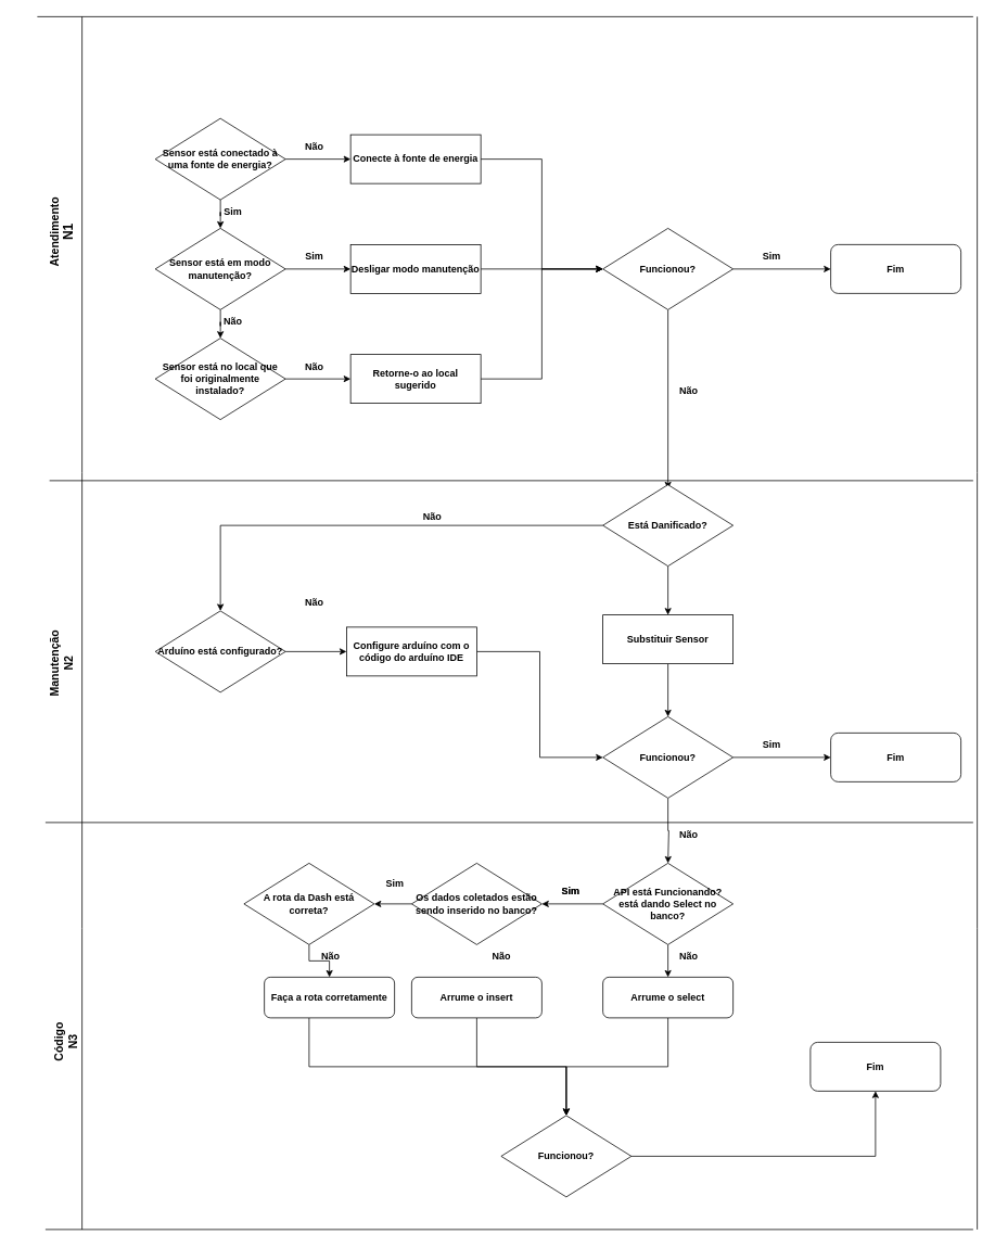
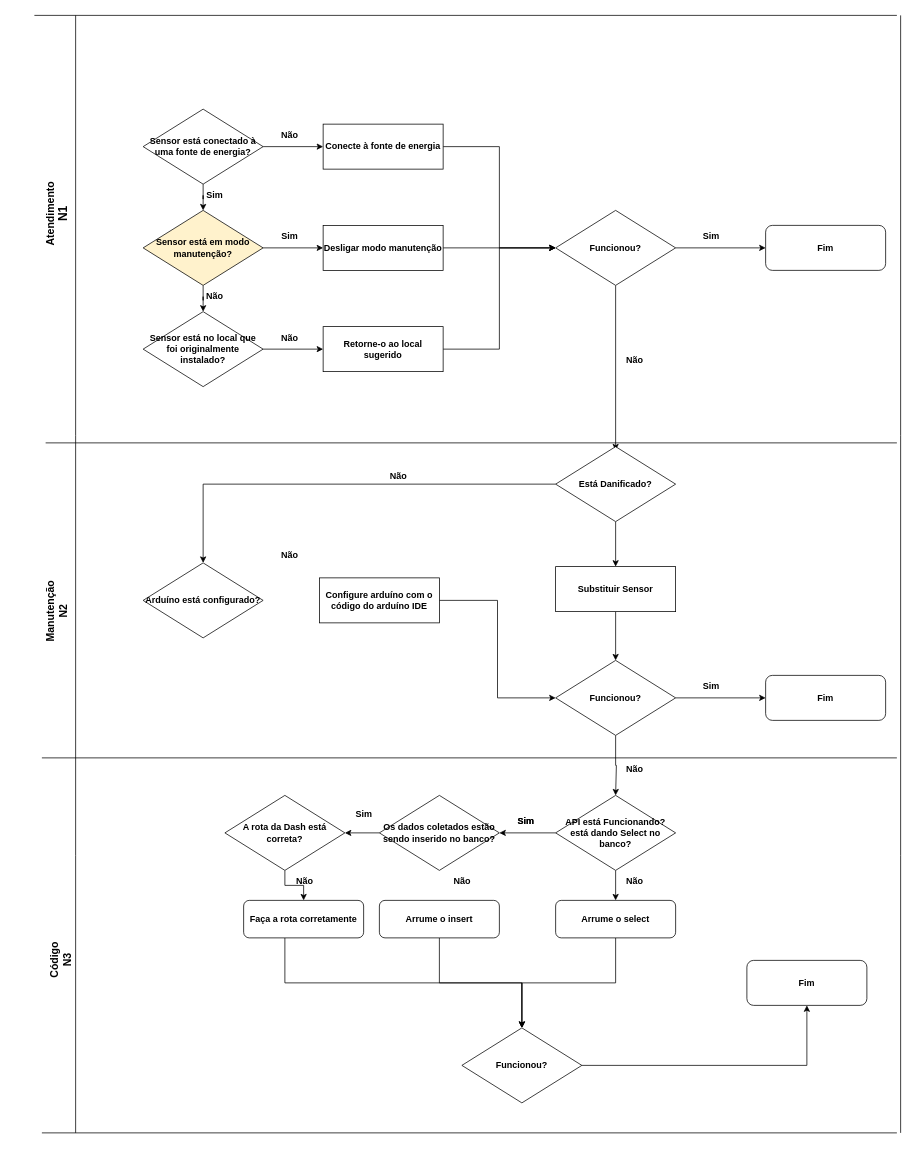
- <mxCell id="15" value="&lt;b&gt;Sensor está em modo manutenção?&lt;/b&gt;" style="rhombus;whiteSpace=wrap;html=1;" parent="1" vertex="1"><mxGeometry x="190" y="280" width="160" height="100" as="geometry" /></mxCell>
+ <mxCell id="15" value="&lt;b&gt;Sensor está em modo manutenção?&lt;/b&gt;" style="rhombus;whiteSpace=wrap;html=1;fillColor=#fff2cc;" parent="1" vertex="1"><mxGeometry x="190" y="280" width="160" height="100" as="geometry" /></mxCell>
- <mxCell id="31" value="" style="edgeStyle=orthogonalEdgeStyle;rounded=0;orthogonalLoop=1;jettySize=auto;html=1;" parent="1" source="32" target="34" edge="1"><mxGeometry relative="1" as="geometry" /></mxCell>
